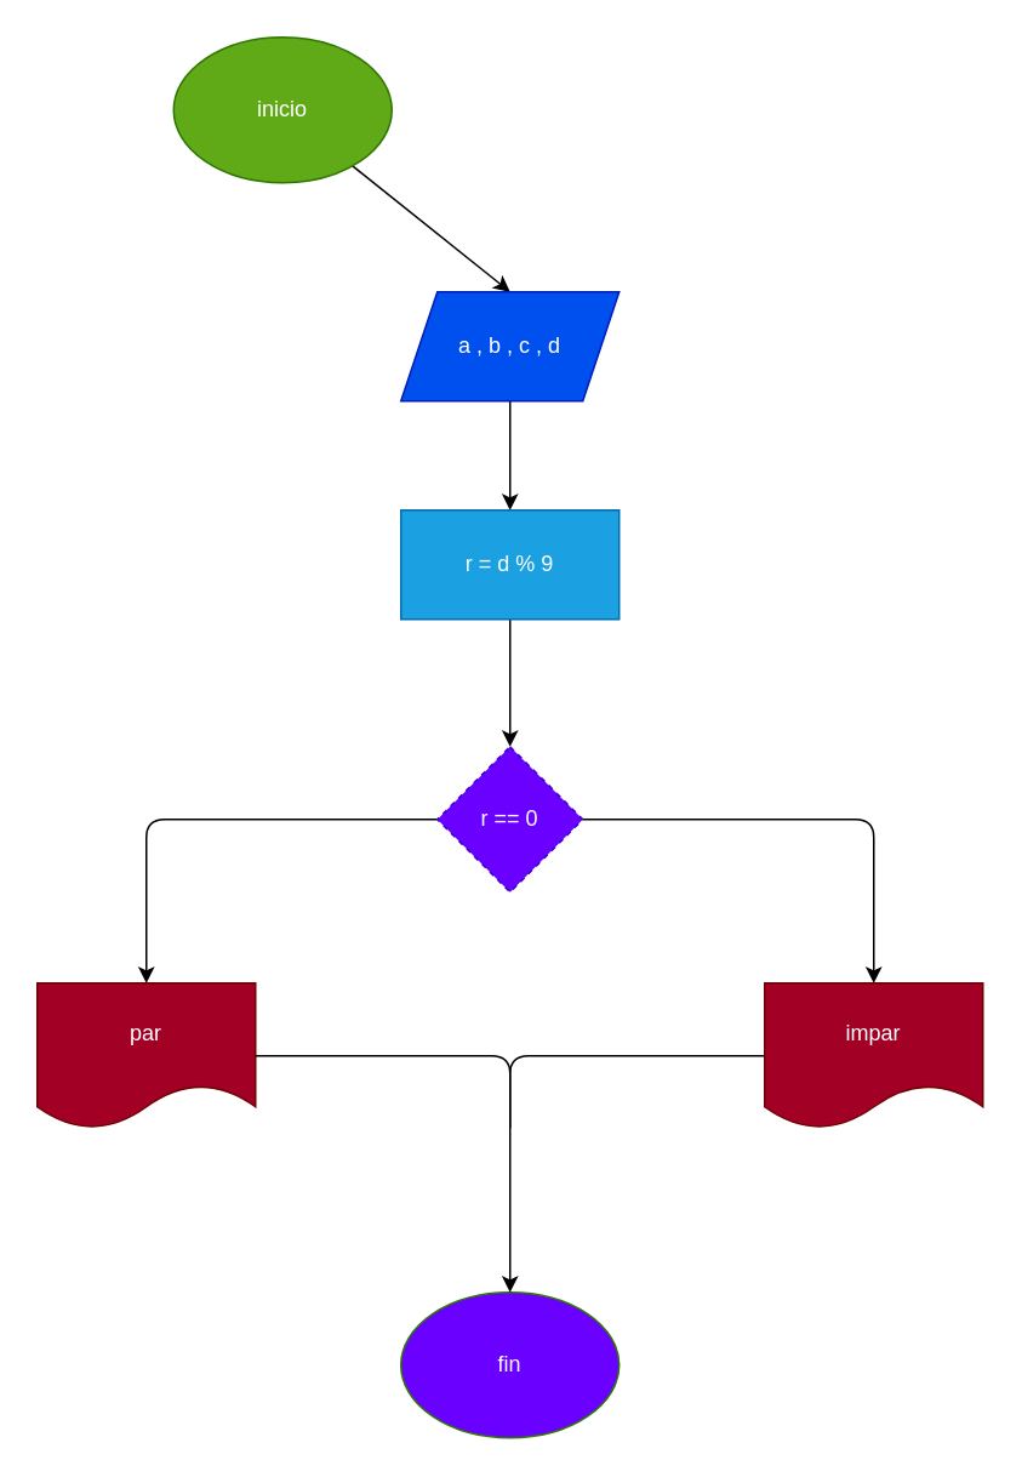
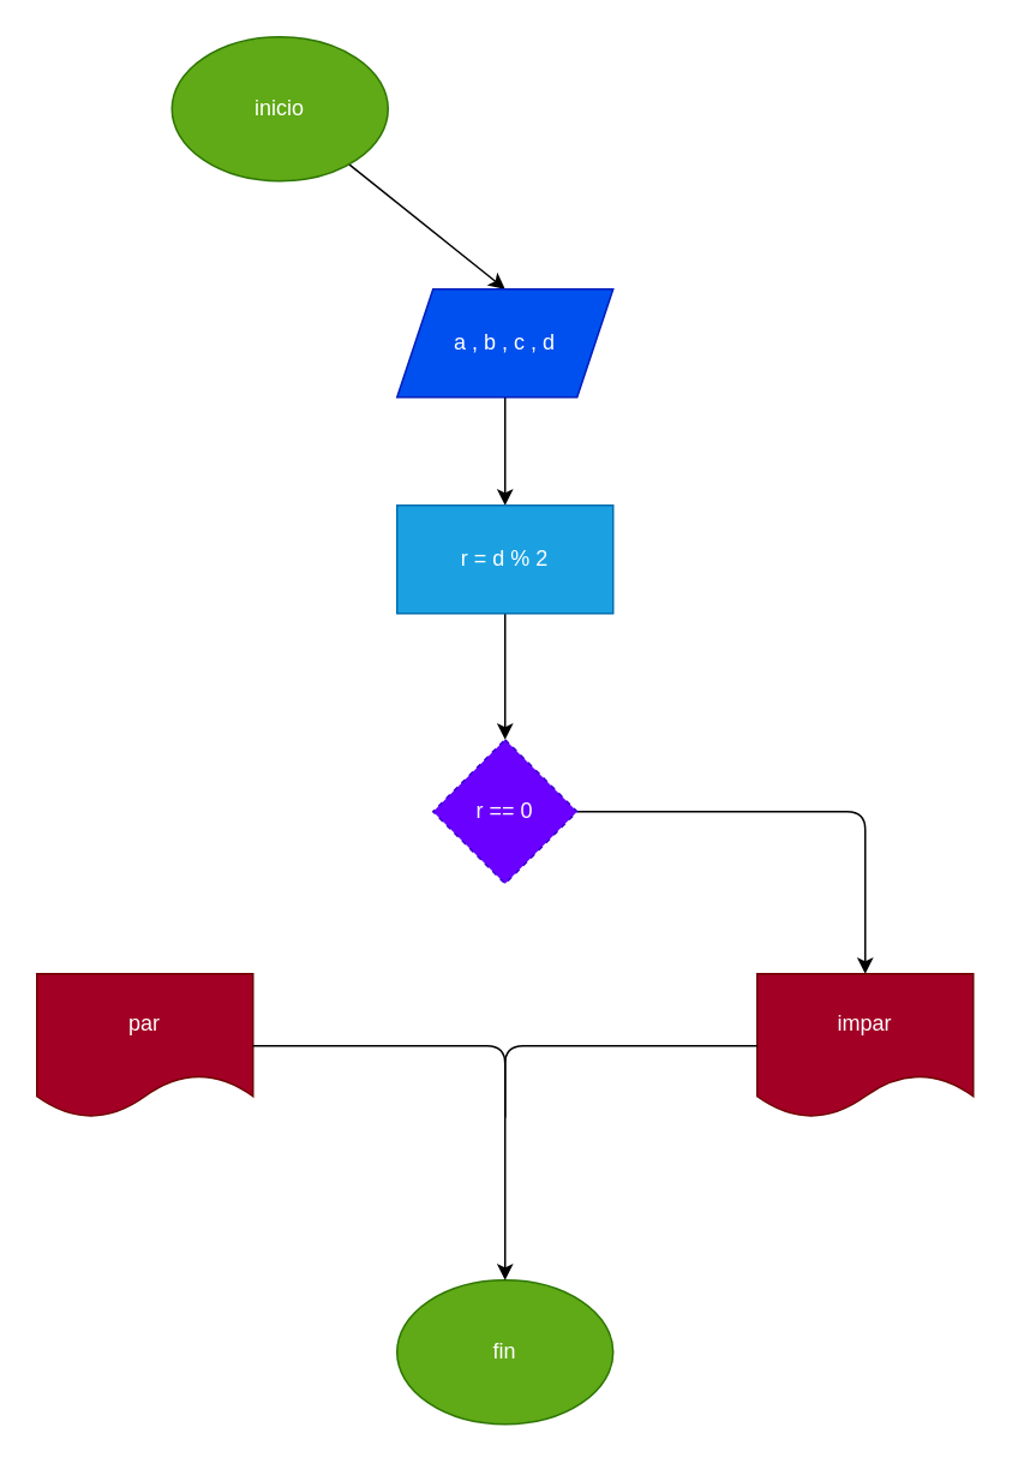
- <mxCell id="7" value="r = d % 9" style="rounded=0;whiteSpace=wrap;html=1;fillColor=#1ba1e2;fontColor=#ffffff;strokeColor=#006EAF;" vertex="1" parent="1"><mxGeometry x="220" y="280" width="120" height="60" as="geometry" /></mxCell>
+ <mxCell id="7" value="r = d % 2" style="rounded=0;whiteSpace=wrap;html=1;fillColor=#1ba1e2;fontColor=#ffffff;strokeColor=#006EAF;" vertex="1" parent="1"><mxGeometry x="220" y="280" width="120" height="60" as="geometry" /></mxCell>
- <mxCell id="9" value="" style="edgeStyle=none;html=1;" edge="1" parent="1" source="10" target="12"><mxGeometry relative="1" as="geometry"><Array as="points"><mxPoint x="80" y="450" /></Array></mxGeometry></mxCell>
- <mxCell id="13" value="fin" style="ellipse;whiteSpace=wrap;html=1;fillColor=#6a00ff;fontColor=#ffffff;strokeColor=#2D7600;" vertex="1" parent="1"><mxGeometry x="220" y="710" width="120" height="80" as="geometry" /></mxCell>
+ <mxCell id="13" value="fin" style="ellipse;whiteSpace=wrap;html=1;fillColor=#60a917;fontColor=#ffffff;strokeColor=#2D7600;" vertex="1" parent="1"><mxGeometry x="220" y="710" width="120" height="80" as="geometry" /></mxCell>
